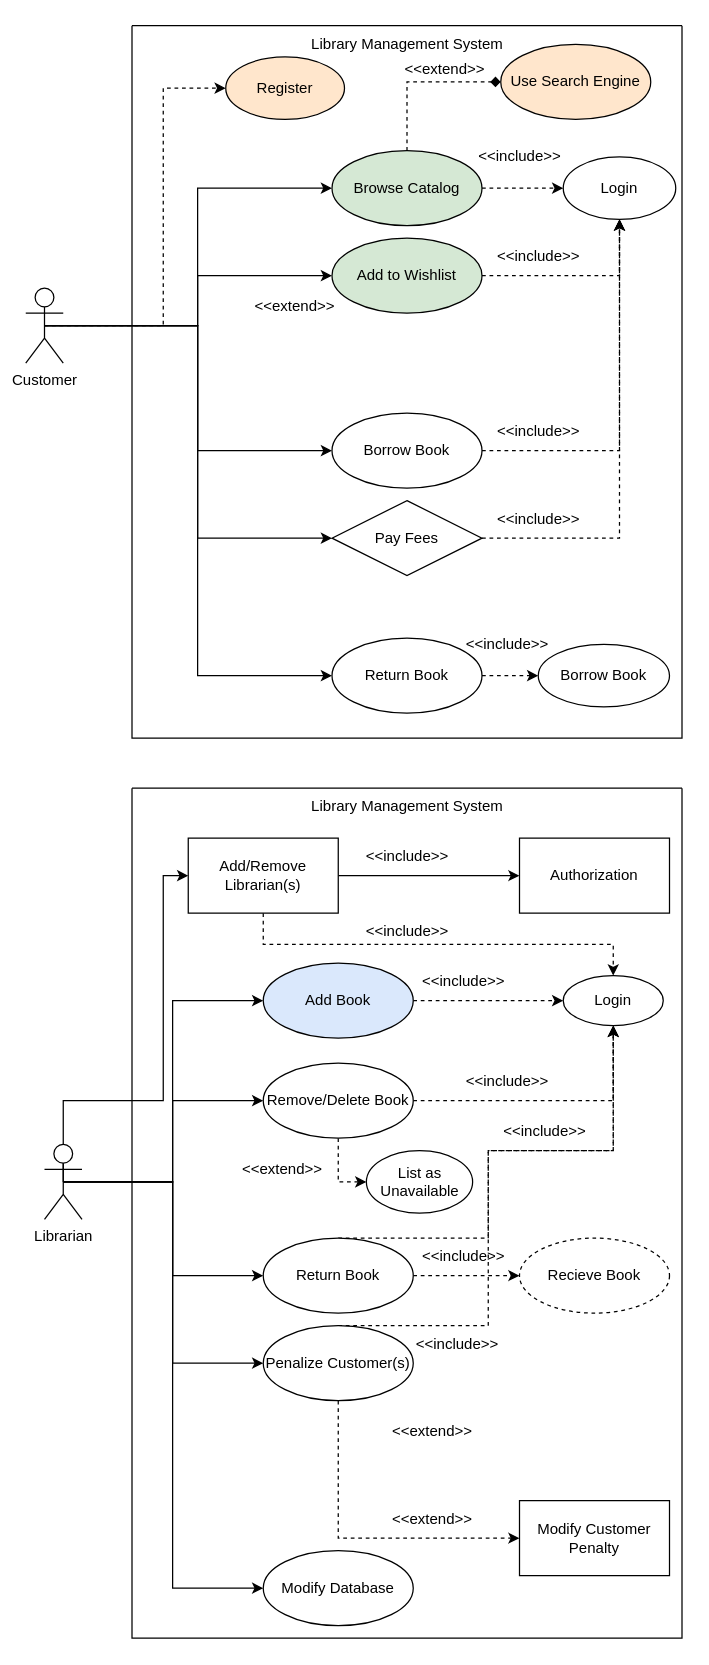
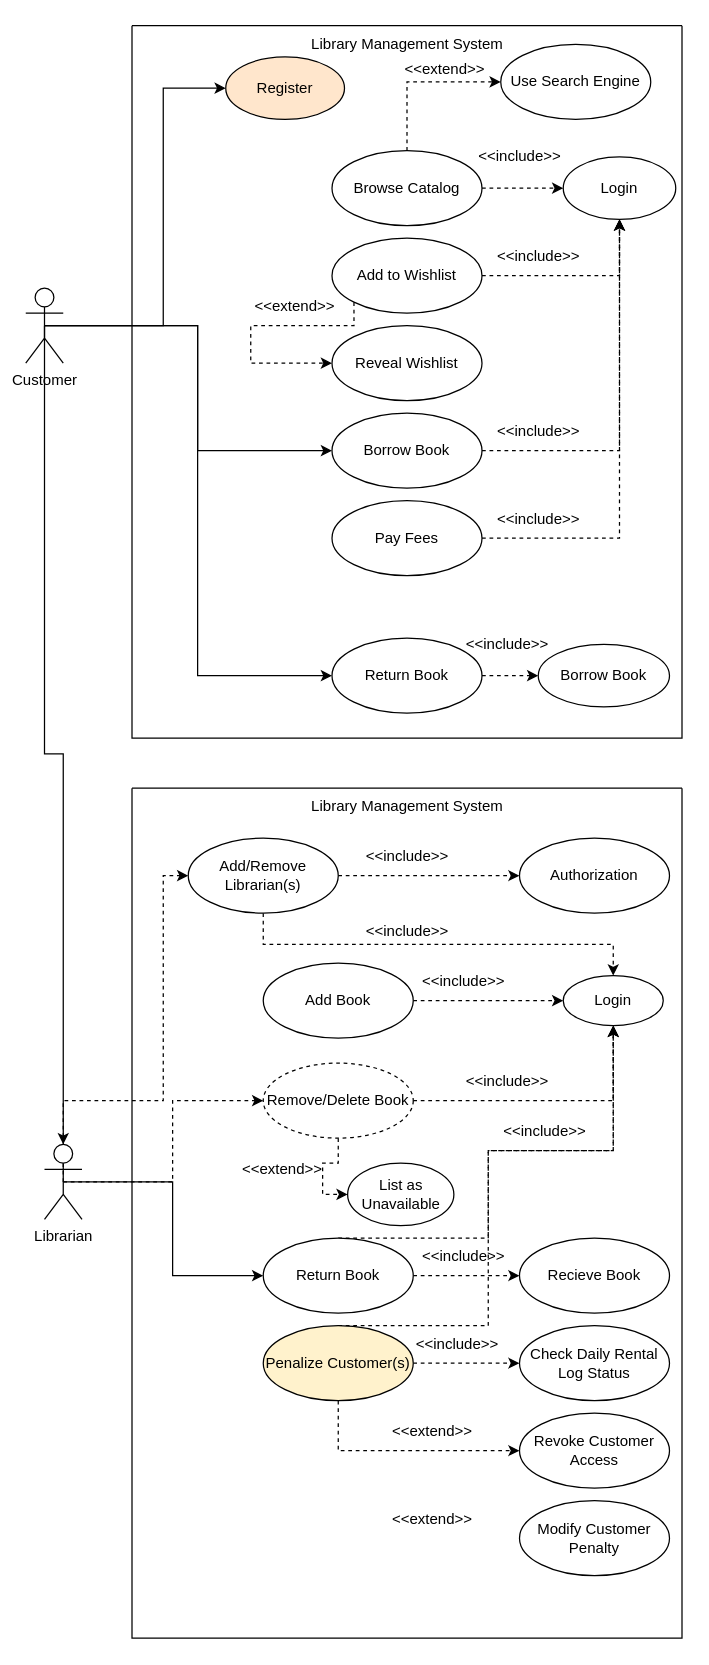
- <mxCell id="12" style="edgeStyle=orthogonalEdgeStyle;rounded=0;orthogonalLoop=1;jettySize=auto;html=1;exitX=0.5;exitY=0;exitDx=0;exitDy=0;entryX=0;entryY=0.5;entryDx=0;entryDy=0;dashed=1;endArrow=diamond;" edge="1" parent="9" source="13" target="30"><mxGeometry relative="1" as="geometry" /></mxCell>
+ <mxCell id="12" style="edgeStyle=orthogonalEdgeStyle;rounded=0;orthogonalLoop=1;jettySize=auto;html=1;exitX=0.5;exitY=0;exitDx=0;exitDy=0;entryX=0;entryY=0.5;entryDx=0;entryDy=0;dashed=1;" edge="1" parent="9" source="13" target="30"><mxGeometry relative="1" as="geometry" /></mxCell>
- <mxCell id="30" value="Use Search Engine" style="ellipse;whiteSpace=wrap;html=1;fillColor=#ffe6cc;" vertex="1" parent="9"><mxGeometry x="295" y="15" width="120" height="60" as="geometry" /></mxCell>
+ <mxCell id="30" value="Use Search Engine" style="ellipse;whiteSpace=wrap;html=1;" vertex="1" parent="9"><mxGeometry x="295" y="15" width="120" height="60" as="geometry" /></mxCell>
- <mxCell id="7" style="edgeStyle=orthogonalEdgeStyle;rounded=0;orthogonalLoop=1;jettySize=auto;html=1;exitX=0.5;exitY=0.5;exitDx=0;exitDy=0;exitPerimeter=0;entryX=0;entryY=0.5;entryDx=0;entryDy=0;dashed=1;" edge="1" parent="1" source="8" target="10"><mxGeometry relative="1" as="geometry"><Array as="points"><mxPoint x="130" y="260" /><mxPoint x="130" y="70" /></Array></mxGeometry></mxCell>
+ <mxCell id="7" style="edgeStyle=orthogonalEdgeStyle;rounded=0;orthogonalLoop=1;jettySize=auto;html=1;exitX=0.5;exitY=0.5;exitDx=0;exitDy=0;exitPerimeter=0;entryX=0;entryY=0.5;entryDx=0;entryDy=0;" edge="1" parent="1" source="8" target="10"><mxGeometry relative="1" as="geometry"><Array as="points"><mxPoint x="130" y="260" /><mxPoint x="130" y="70" /></Array></mxGeometry></mxCell>
- <mxCell id="2" style="edgeStyle=orthogonalEdgeStyle;rounded=0;orthogonalLoop=1;jettySize=auto;html=1;exitX=0.5;exitY=0.5;exitDx=0;exitDy=0;exitPerimeter=0;entryX=0;entryY=0.5;entryDx=0;entryDy=0;" edge="1" parent="1" source="8" target="13"><mxGeometry relative="1" as="geometry" /></mxCell>
- <mxCell id="13" value="Browse Catalog" style="ellipse;whiteSpace=wrap;html=1;fillColor=#d5e8d4;" vertex="1" parent="9"><mxGeometry x="160" y="100" width="120" height="60" as="geometry" /></mxCell>
+ <mxCell id="13" value="Browse Catalog" style="ellipse;whiteSpace=wrap;html=1;" vertex="1" parent="9"><mxGeometry x="160" y="100" width="120" height="60" as="geometry" /></mxCell>
- <mxCell id="3" style="edgeStyle=orthogonalEdgeStyle;rounded=0;orthogonalLoop=1;jettySize=auto;html=1;exitX=0.5;exitY=0.5;exitDx=0;exitDy=0;exitPerimeter=0;entryX=0;entryY=0.5;entryDx=0;entryDy=0;" edge="1" parent="1" source="8" target="16"><mxGeometry relative="1" as="geometry" /></mxCell>
+ <mxCell id="3" style="edgeStyle=orthogonalEdgeStyle;rounded=0;orthogonalLoop=1;jettySize=auto;html=1;exitX=0.5;exitY=0.5;exitDx=0;exitDy=0;exitPerimeter=0;" edge="1" parent="1" source="8" target="41"><mxGeometry relative="1" as="geometry" /></mxCell>
- <mxCell id="16" value="Add to Wishlist" style="ellipse;whiteSpace=wrap;html=1;fillColor=#d5e8d4;" vertex="1" parent="9"><mxGeometry x="160" y="170" width="120" height="60" as="geometry" /></mxCell>
+ <mxCell id="16" value="Add to Wishlist" style="ellipse;whiteSpace=wrap;html=1;" vertex="1" parent="9"><mxGeometry x="160" y="170" width="120" height="60" as="geometry" /></mxCell>
+ <mxCell id="15" style="edgeStyle=orthogonalEdgeStyle;rounded=0;orthogonalLoop=1;jettySize=auto;html=1;exitX=0;exitY=1;exitDx=0;exitDy=0;entryX=0;entryY=0.5;entryDx=0;entryDy=0;dashed=1;" edge="1" parent="9" source="16" target="32"><mxGeometry relative="1" as="geometry"><Array as="points"><mxPoint x="178" y="240" /><mxPoint x="95" y="240" /><mxPoint x="95" y="270" /></Array></mxGeometry></mxCell>
+ <mxCell id="32" value="Reveal Wishlist" style="ellipse;whiteSpace=wrap;html=1;" vertex="1" parent="9"><mxGeometry x="160" y="240" width="120" height="60" as="geometry" /></mxCell>
- <mxCell id="5" style="edgeStyle=orthogonalEdgeStyle;rounded=0;orthogonalLoop=1;jettySize=auto;html=1;exitX=0.5;exitY=0.5;exitDx=0;exitDy=0;exitPerimeter=0;entryX=0;entryY=0.5;entryDx=0;entryDy=0;" edge="1" parent="1" source="8" target="20"><mxGeometry relative="1" as="geometry" /></mxCell>
- <mxCell id="20" value="Pay Fees" style="rhombus;whiteSpace=wrap;html=1;" vertex="1" parent="9"><mxGeometry x="160" y="380" width="120" height="60" as="geometry" /></mxCell>
+ <mxCell id="20" value="Pay Fees" style="ellipse;whiteSpace=wrap;html=1;" vertex="1" parent="9"><mxGeometry x="160" y="380" width="120" height="60" as="geometry" /></mxCell>
- <mxCell id="47" value="Add/Remove Librarian(s)" style="whiteSpace=wrap;html=1;rounded=0;" vertex="1" parent="42"><mxGeometry x="45" y="40" width="120" height="60" as="geometry" /></mxCell>
+ <mxCell id="47" value="Add/Remove Librarian(s)" style="ellipse;whiteSpace=wrap;html=1;" vertex="1" parent="42"><mxGeometry x="45" y="40" width="120" height="60" as="geometry" /></mxCell>
- <mxCell id="45" style="edgeStyle=orthogonalEdgeStyle;rounded=0;orthogonalLoop=1;jettySize=auto;html=1;exitX=1;exitY=0.5;exitDx=0;exitDy=0;entryX=0;entryY=0.5;entryDx=0;entryDy=0;dashed=0;" edge="1" parent="42" source="47" target="49"><mxGeometry relative="1" as="geometry" /></mxCell>
+ <mxCell id="45" style="edgeStyle=orthogonalEdgeStyle;rounded=0;orthogonalLoop=1;jettySize=auto;html=1;exitX=1;exitY=0.5;exitDx=0;exitDy=0;entryX=0;entryY=0.5;entryDx=0;entryDy=0;dashed=1;" edge="1" parent="42" source="47" target="49"><mxGeometry relative="1" as="geometry" /></mxCell>
- <mxCell id="49" value="Authorization" style="whiteSpace=wrap;html=1;rounded=0;" vertex="1" parent="42"><mxGeometry x="310" y="40" width="120" height="60" as="geometry" /></mxCell>
+ <mxCell id="49" value="Authorization" style="ellipse;whiteSpace=wrap;html=1;" vertex="1" parent="42"><mxGeometry x="310" y="40" width="120" height="60" as="geometry" /></mxCell>
- <mxCell id="51" value="Add Book" style="ellipse;whiteSpace=wrap;html=1;fillColor=#dae8fc;" vertex="1" parent="42"><mxGeometry x="105" y="140" width="120" height="60" as="geometry" /></mxCell>
+ <mxCell id="51" value="Add Book" style="ellipse;whiteSpace=wrap;html=1;" vertex="1" parent="42"><mxGeometry x="105" y="140" width="120" height="60" as="geometry" /></mxCell>
- <mxCell id="36" style="edgeStyle=orthogonalEdgeStyle;rounded=0;orthogonalLoop=1;jettySize=auto;html=1;exitX=0.5;exitY=0.5;exitDx=0;exitDy=0;exitPerimeter=0;entryX=0;entryY=0.5;entryDx=0;entryDy=0;" edge="1" parent="1" source="41" target="51"><mxGeometry relative="1" as="geometry" /></mxCell>
- <mxCell id="35" style="edgeStyle=orthogonalEdgeStyle;rounded=0;orthogonalLoop=1;jettySize=auto;html=1;exitX=0.5;exitY=0.5;exitDx=0;exitDy=0;exitPerimeter=0;entryX=0;entryY=0.5;entryDx=0;entryDy=0;" edge="1" parent="1" source="41" target="47"><mxGeometry relative="1" as="geometry"><Array as="points"><mxPoint x="130" y="880" /><mxPoint x="130" y="700" /></Array></mxGeometry></mxCell>
+ <mxCell id="35" style="edgeStyle=orthogonalEdgeStyle;rounded=0;orthogonalLoop=1;jettySize=auto;html=1;exitX=0.5;exitY=0.5;exitDx=0;exitDy=0;exitPerimeter=0;entryX=0;entryY=0.5;entryDx=0;entryDy=0;dashed=1;" edge="1" parent="1" source="41" target="47"><mxGeometry relative="1" as="geometry"><Array as="points"><mxPoint x="130" y="880" /><mxPoint x="130" y="700" /></Array></mxGeometry></mxCell>
- <mxCell id="37" style="edgeStyle=orthogonalEdgeStyle;rounded=0;orthogonalLoop=1;jettySize=auto;html=1;exitX=0.5;exitY=0.5;exitDx=0;exitDy=0;exitPerimeter=0;entryX=0;entryY=0.5;entryDx=0;entryDy=0;" edge="1" parent="1" source="41" target="56"><mxGeometry relative="1" as="geometry" /></mxCell>
+ <mxCell id="37" style="edgeStyle=orthogonalEdgeStyle;rounded=0;orthogonalLoop=1;jettySize=auto;html=1;exitX=0.5;exitY=0.5;exitDx=0;exitDy=0;exitPerimeter=0;entryX=0;entryY=0.5;entryDx=0;entryDy=0;dashed=1;" edge="1" parent="1" source="41" target="56"><mxGeometry relative="1" as="geometry" /></mxCell>
- <mxCell id="56" value="Remove/Delete Book" style="ellipse;whiteSpace=wrap;html=1;" vertex="1" parent="42"><mxGeometry x="105" y="220" width="120" height="60" as="geometry" /></mxCell>
+ <mxCell id="56" value="Remove/Delete Book" style="ellipse;whiteSpace=wrap;html=1;dashed=1;" vertex="1" parent="42"><mxGeometry x="105" y="220" width="120" height="60" as="geometry" /></mxCell>
- <mxCell id="60" value="List as Unavailable" style="ellipse;whiteSpace=wrap;html=1;" vertex="1" parent="42"><mxGeometry x="187.5" y="290" width="85" height="50" as="geometry" /></mxCell>
+ <mxCell id="60" value="List as Unavailable" style="ellipse;whiteSpace=wrap;html=1;" vertex="1" parent="42"><mxGeometry x="172.5" y="300" width="85" height="50" as="geometry" /></mxCell>
- <mxCell id="76" value="Recieve Book" style="ellipse;whiteSpace=wrap;html=1;dashed=1;" vertex="1" parent="42"><mxGeometry x="310" y="360" width="120" height="60" as="geometry" /></mxCell>
+ <mxCell id="76" value="Recieve Book" style="ellipse;whiteSpace=wrap;html=1;" vertex="1" parent="42"><mxGeometry x="310" y="360" width="120" height="60" as="geometry" /></mxCell>
- <mxCell id="39" style="edgeStyle=orthogonalEdgeStyle;rounded=0;orthogonalLoop=1;jettySize=auto;html=1;exitX=0.5;exitY=0.5;exitDx=0;exitDy=0;exitPerimeter=0;entryX=0;entryY=0.5;entryDx=0;entryDy=0;" edge="1" parent="1" source="41" target="65"><mxGeometry relative="1" as="geometry" /></mxCell>
- <mxCell id="65" value="Penalize Customer(s)" style="ellipse;whiteSpace=wrap;html=1;" vertex="1" parent="42"><mxGeometry x="105" y="430" width="120" height="60" as="geometry" /></mxCell>
+ <mxCell id="65" value="Penalize Customer(s)" style="ellipse;whiteSpace=wrap;html=1;fillColor=#fff2cc;" vertex="1" parent="42"><mxGeometry x="105" y="430" width="120" height="60" as="geometry" /></mxCell>
+ <mxCell id="61" style="edgeStyle=orthogonalEdgeStyle;rounded=0;orthogonalLoop=1;jettySize=auto;html=1;exitX=1;exitY=0.5;exitDx=0;exitDy=0;entryX=0;entryY=0.5;entryDx=0;entryDy=0;dashed=1;" edge="1" parent="42" source="65" target="66"><mxGeometry relative="1" as="geometry" /></mxCell>
+ <mxCell id="66" value="Check Daily Rental Log Status" style="ellipse;whiteSpace=wrap;html=1;" vertex="1" parent="42"><mxGeometry x="310" y="430" width="120" height="60" as="geometry" /></mxCell>
+ <mxCell id="62" style="edgeStyle=orthogonalEdgeStyle;rounded=0;orthogonalLoop=1;jettySize=auto;html=1;exitX=0.5;exitY=1;exitDx=0;exitDy=0;entryX=0;entryY=0.5;entryDx=0;entryDy=0;dashed=1;" edge="1" parent="42" source="65" target="70"><mxGeometry relative="1" as="geometry" /></mxCell>
+ <mxCell id="70" value="Revoke Customer Access" style="ellipse;whiteSpace=wrap;html=1;" vertex="1" parent="42"><mxGeometry x="310" y="500" width="120" height="60" as="geometry" /></mxCell>
- <mxCell id="40" style="edgeStyle=orthogonalEdgeStyle;rounded=0;orthogonalLoop=1;jettySize=auto;html=1;exitX=0.5;exitY=0.5;exitDx=0;exitDy=0;exitPerimeter=0;entryX=0;entryY=0.5;entryDx=0;entryDy=0;" edge="1" parent="1" source="41" target="78"><mxGeometry relative="1" as="geometry" /></mxCell>
- <mxCell id="64" style="edgeStyle=orthogonalEdgeStyle;rounded=0;orthogonalLoop=1;jettySize=auto;html=1;exitX=0.5;exitY=1;exitDx=0;exitDy=0;entryX=0;entryY=0.5;entryDx=0;entryDy=0;dashed=1;" edge="1" parent="42" source="65" target="72"><mxGeometry relative="1" as="geometry" /></mxCell>
- <mxCell id="72" value="Modify Customer Penalty" style="whiteSpace=wrap;html=1;rounded=0;" vertex="1" parent="42"><mxGeometry x="310" y="570" width="120" height="60" as="geometry" /></mxCell>
+ <mxCell id="72" value="Modify Customer Penalty" style="ellipse;whiteSpace=wrap;html=1;" vertex="1" parent="42"><mxGeometry x="310" y="570" width="120" height="60" as="geometry" /></mxCell>
- <mxCell id="78" value="Modify Database" style="ellipse;whiteSpace=wrap;html=1;" vertex="1" parent="42"><mxGeometry x="105" y="610" width="120" height="60" as="geometry" /></mxCell>
